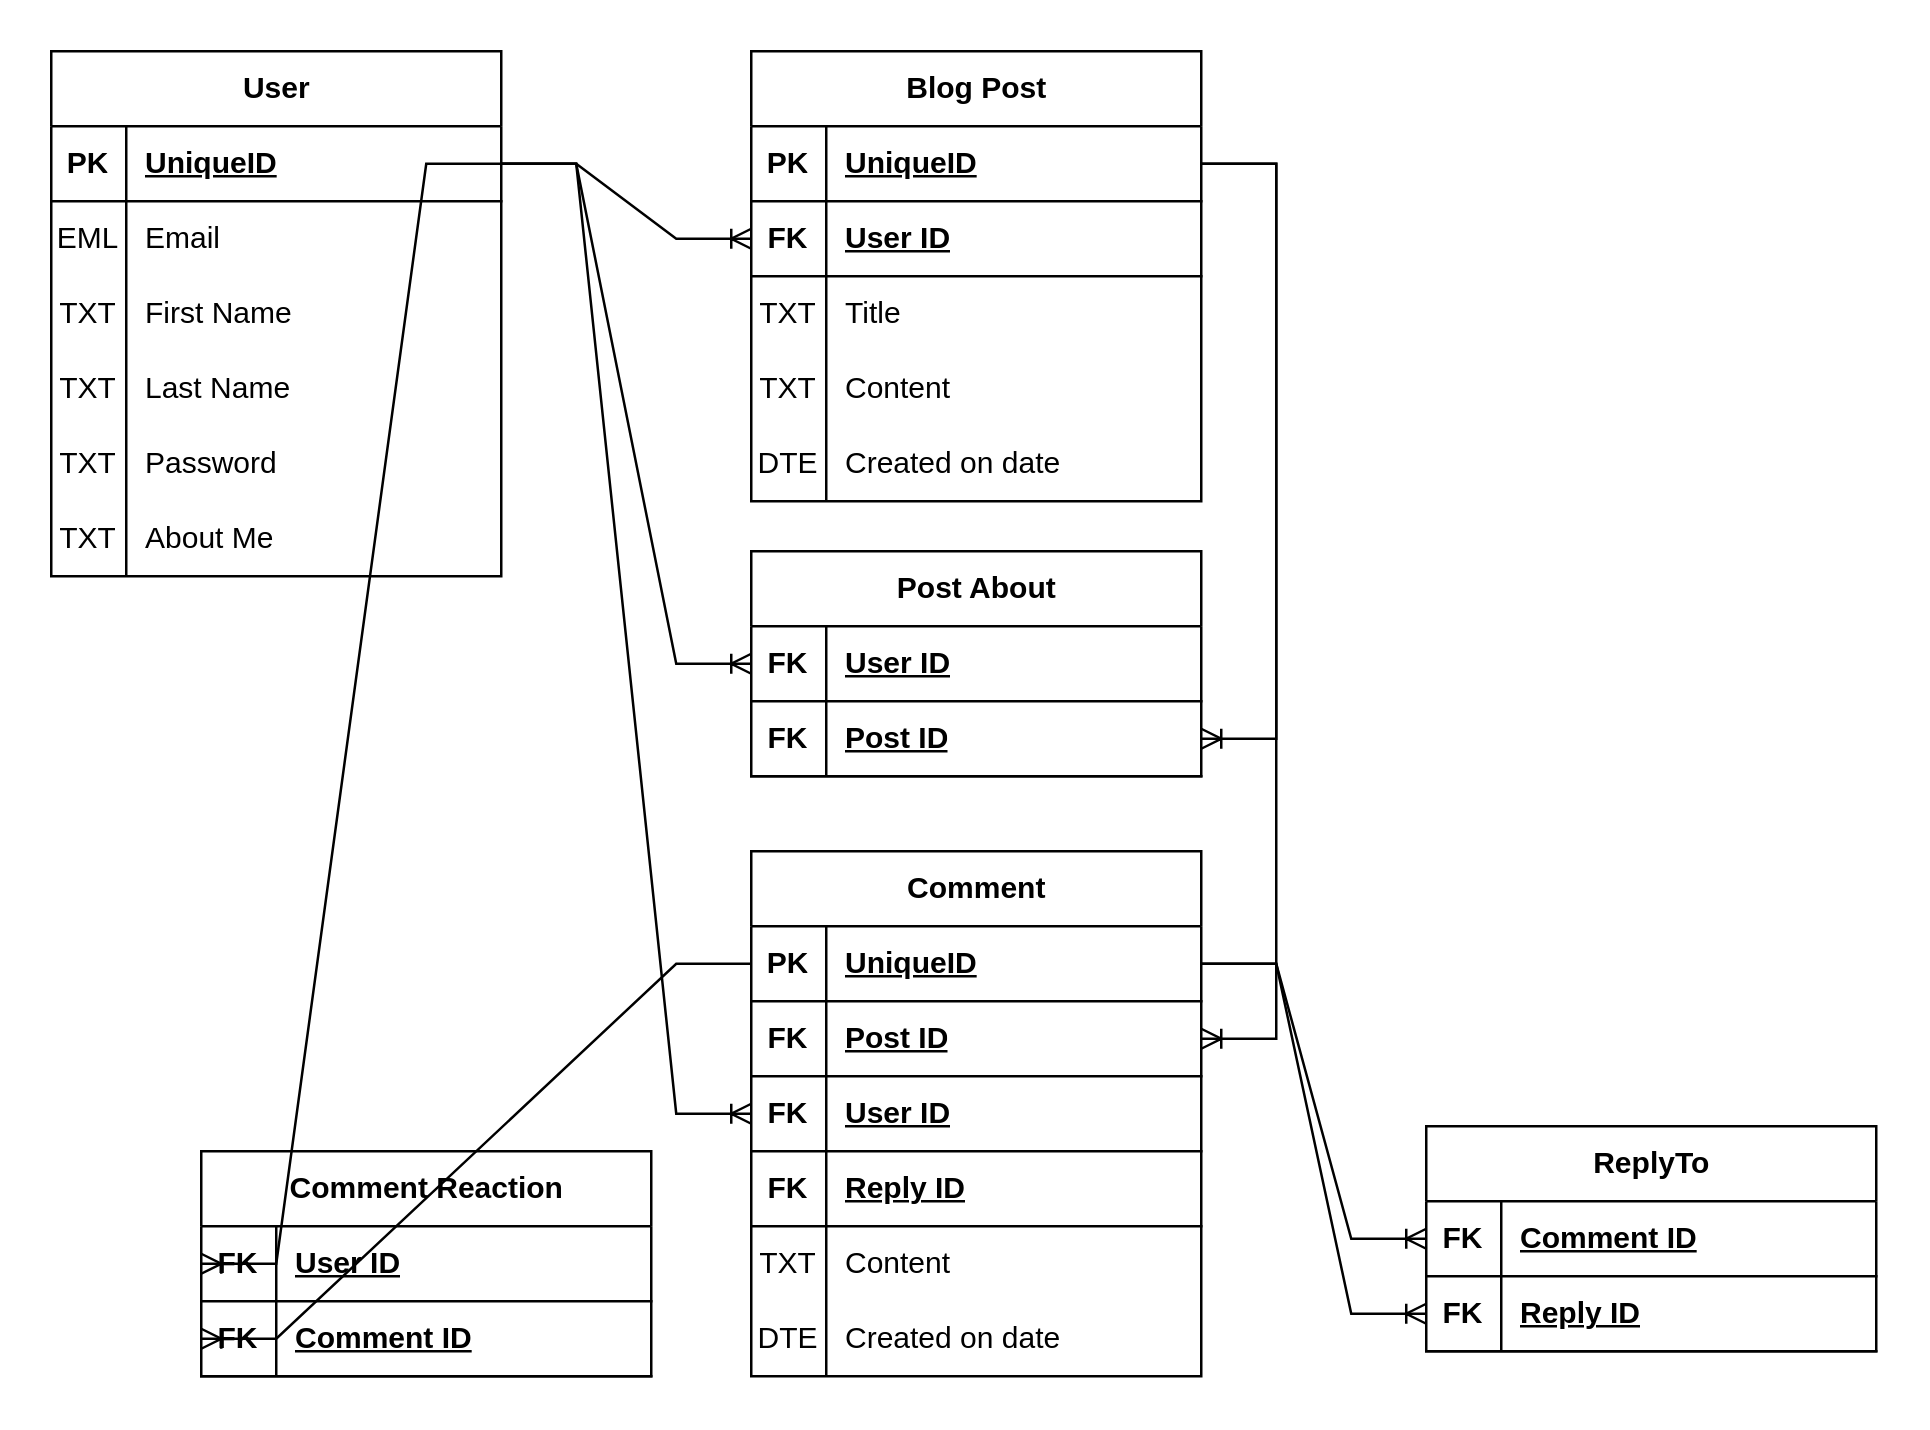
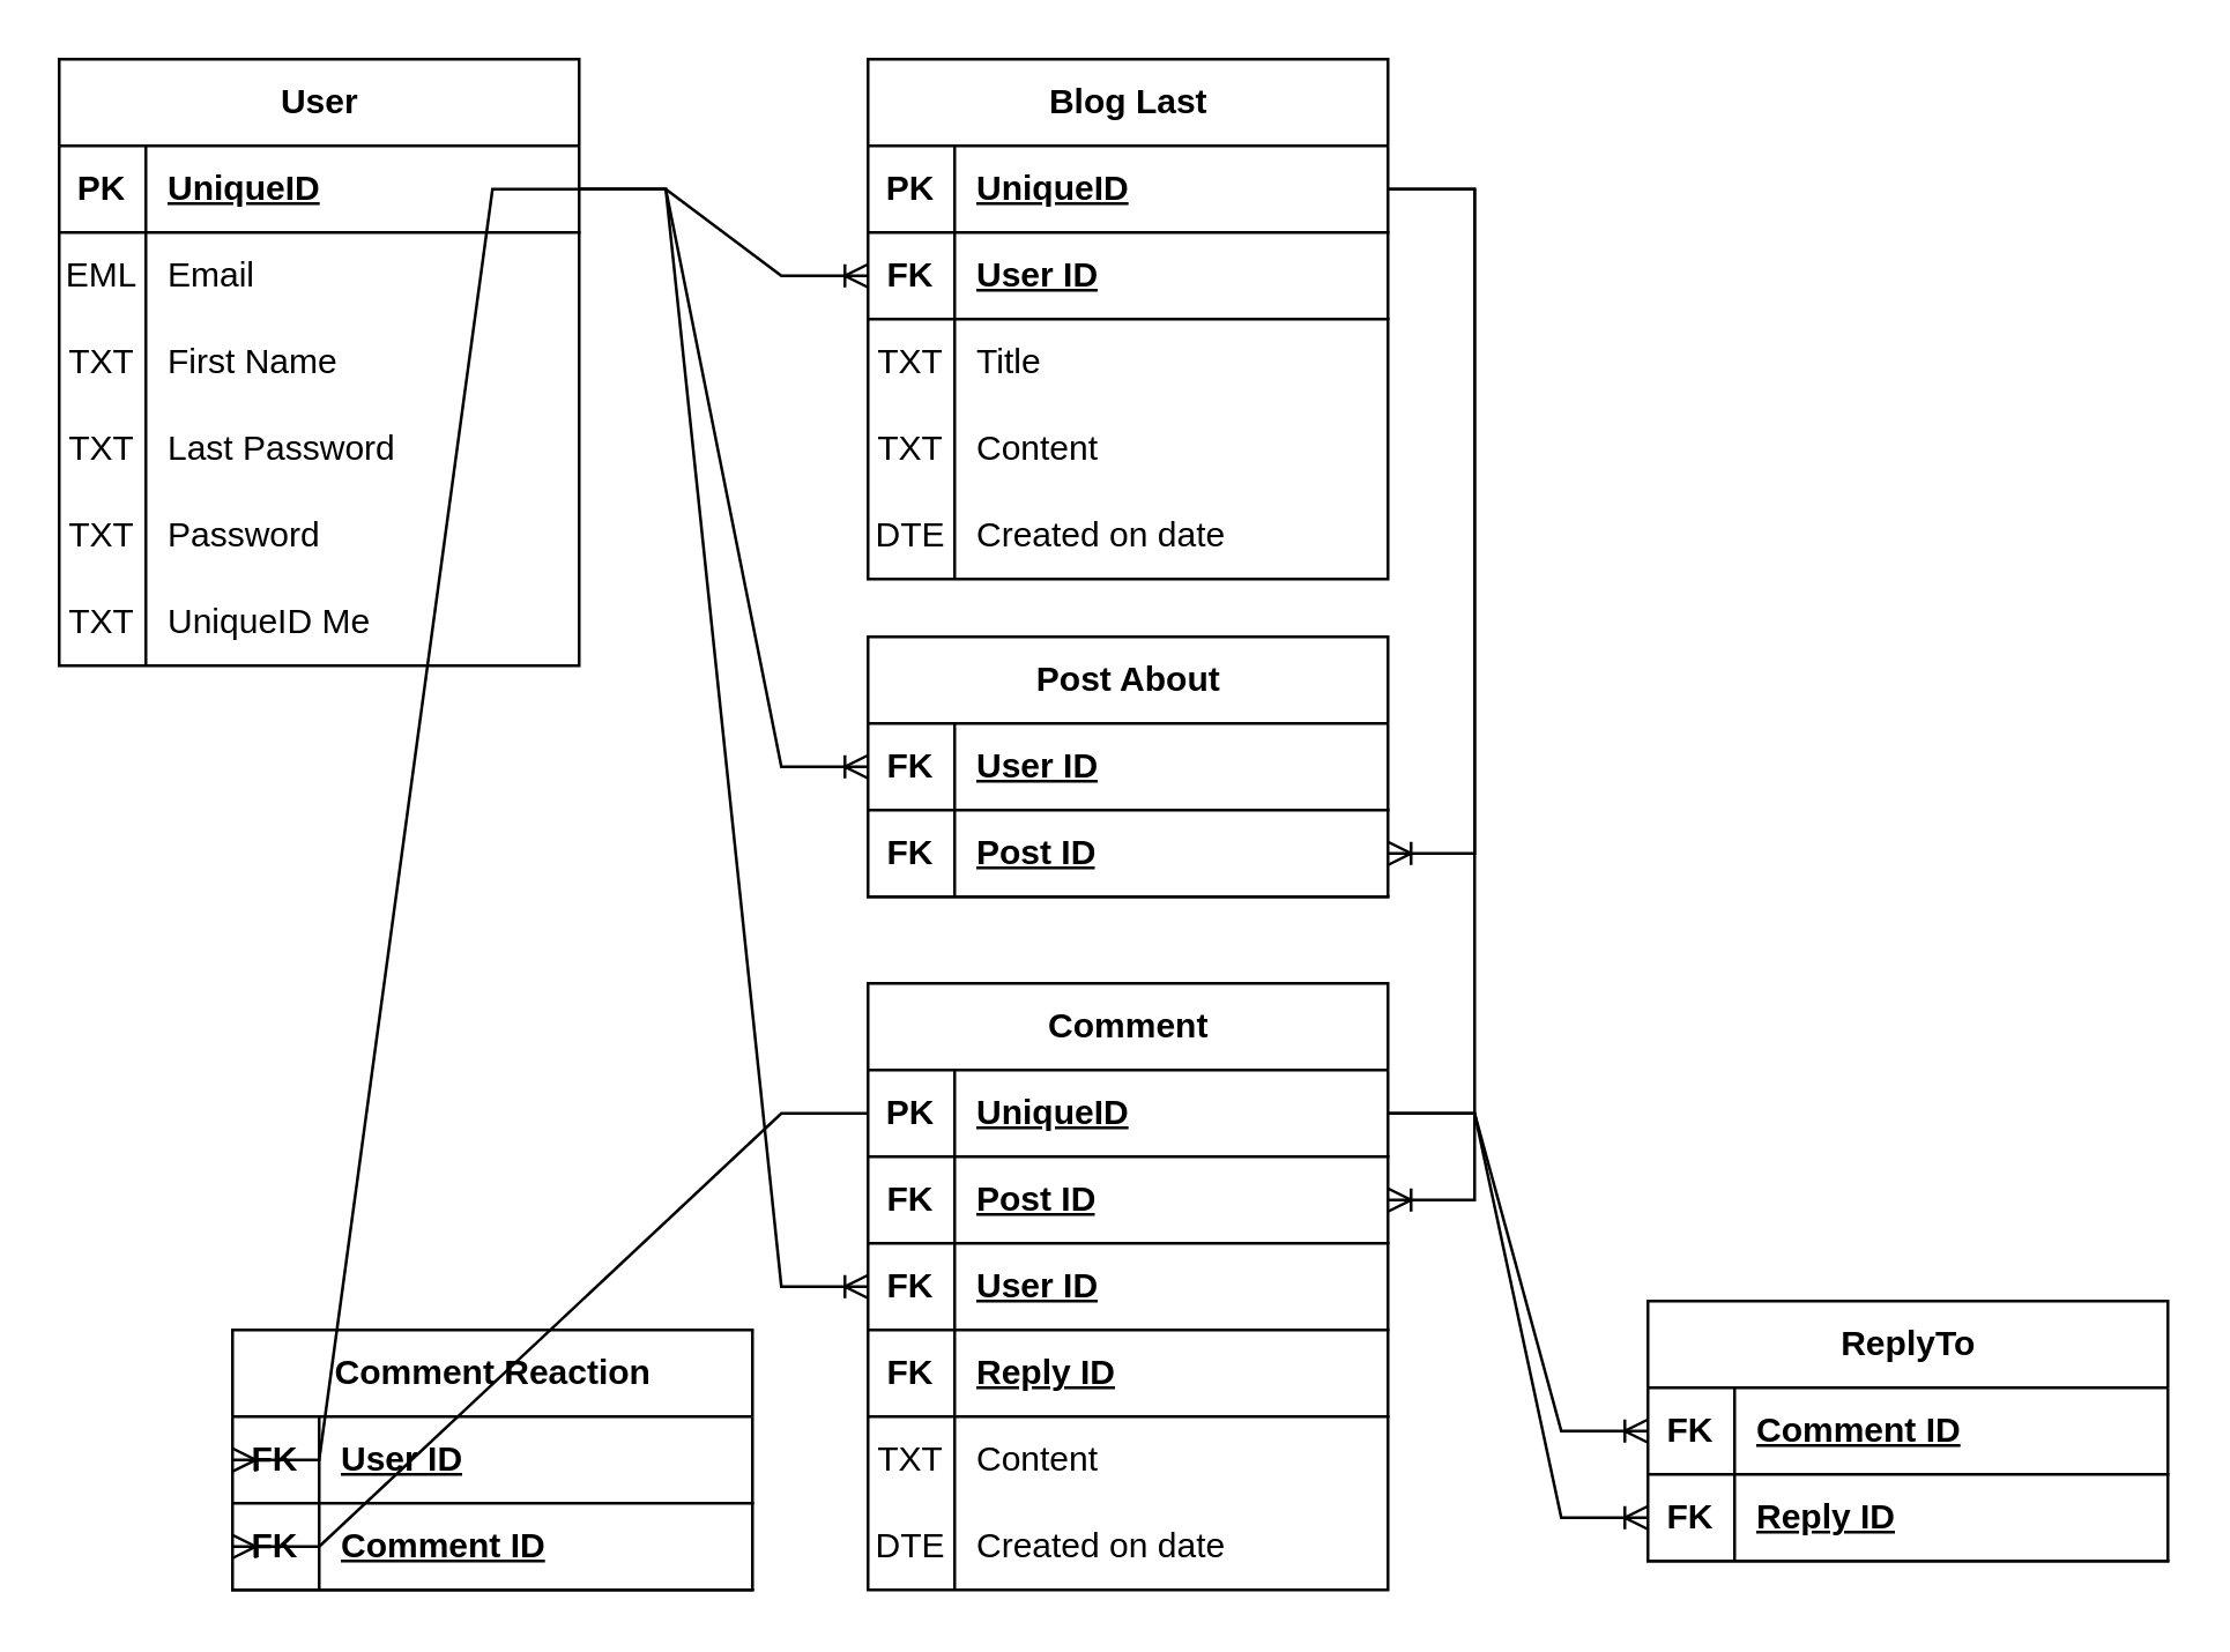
- <mxCell id="21" value="Blog Post" style="shape=table;startSize=30;container=1;collapsible=1;childLayout=tableLayout;fixedRows=1;rowLines=0;fontStyle=1;align=center;resizeLast=1;html=1;" parent="1" vertex="1"><mxGeometry x="300" y="20" width="180" height="180" as="geometry" /></mxCell>
+ <mxCell id="21" value="Blog Last" style="shape=table;startSize=30;container=1;collapsible=1;childLayout=tableLayout;fixedRows=1;rowLines=0;fontStyle=1;align=center;resizeLast=1;html=1;" parent="1" vertex="1"><mxGeometry x="300" y="20" width="180" height="180" as="geometry" /></mxCell>
- <mxCell id="14" value="Last Name" style="shape=partialRectangle;connectable=0;fillColor=none;top=0;left=0;bottom=0;right=0;align=left;spacingLeft=6;overflow=hidden;whiteSpace=wrap;html=1;" parent="12" vertex="1"><mxGeometry x="30" width="150" height="30" as="geometry"><mxRectangle width="150" height="30" as="alternateBounds" /></mxGeometry></mxCell>
+ <mxCell id="14" value="Last Password" style="shape=partialRectangle;connectable=0;fillColor=none;top=0;left=0;bottom=0;right=0;align=left;spacingLeft=6;overflow=hidden;whiteSpace=wrap;html=1;" parent="12" vertex="1"><mxGeometry x="30" width="150" height="30" as="geometry"><mxRectangle width="150" height="30" as="alternateBounds" /></mxGeometry></mxCell>
- <mxCell id="20" value="About Me" style="shape=partialRectangle;connectable=0;fillColor=none;top=0;left=0;bottom=0;right=0;align=left;spacingLeft=6;overflow=hidden;whiteSpace=wrap;html=1;" parent="18" vertex="1"><mxGeometry x="30" width="150" height="30" as="geometry"><mxRectangle width="150" height="30" as="alternateBounds" /></mxGeometry></mxCell>
+ <mxCell id="20" value="UniqueID Me" style="shape=partialRectangle;connectable=0;fillColor=none;top=0;left=0;bottom=0;right=0;align=left;spacingLeft=6;overflow=hidden;whiteSpace=wrap;html=1;" parent="18" vertex="1"><mxGeometry x="30" width="150" height="30" as="geometry"><mxRectangle width="150" height="30" as="alternateBounds" /></mxGeometry></mxCell>
